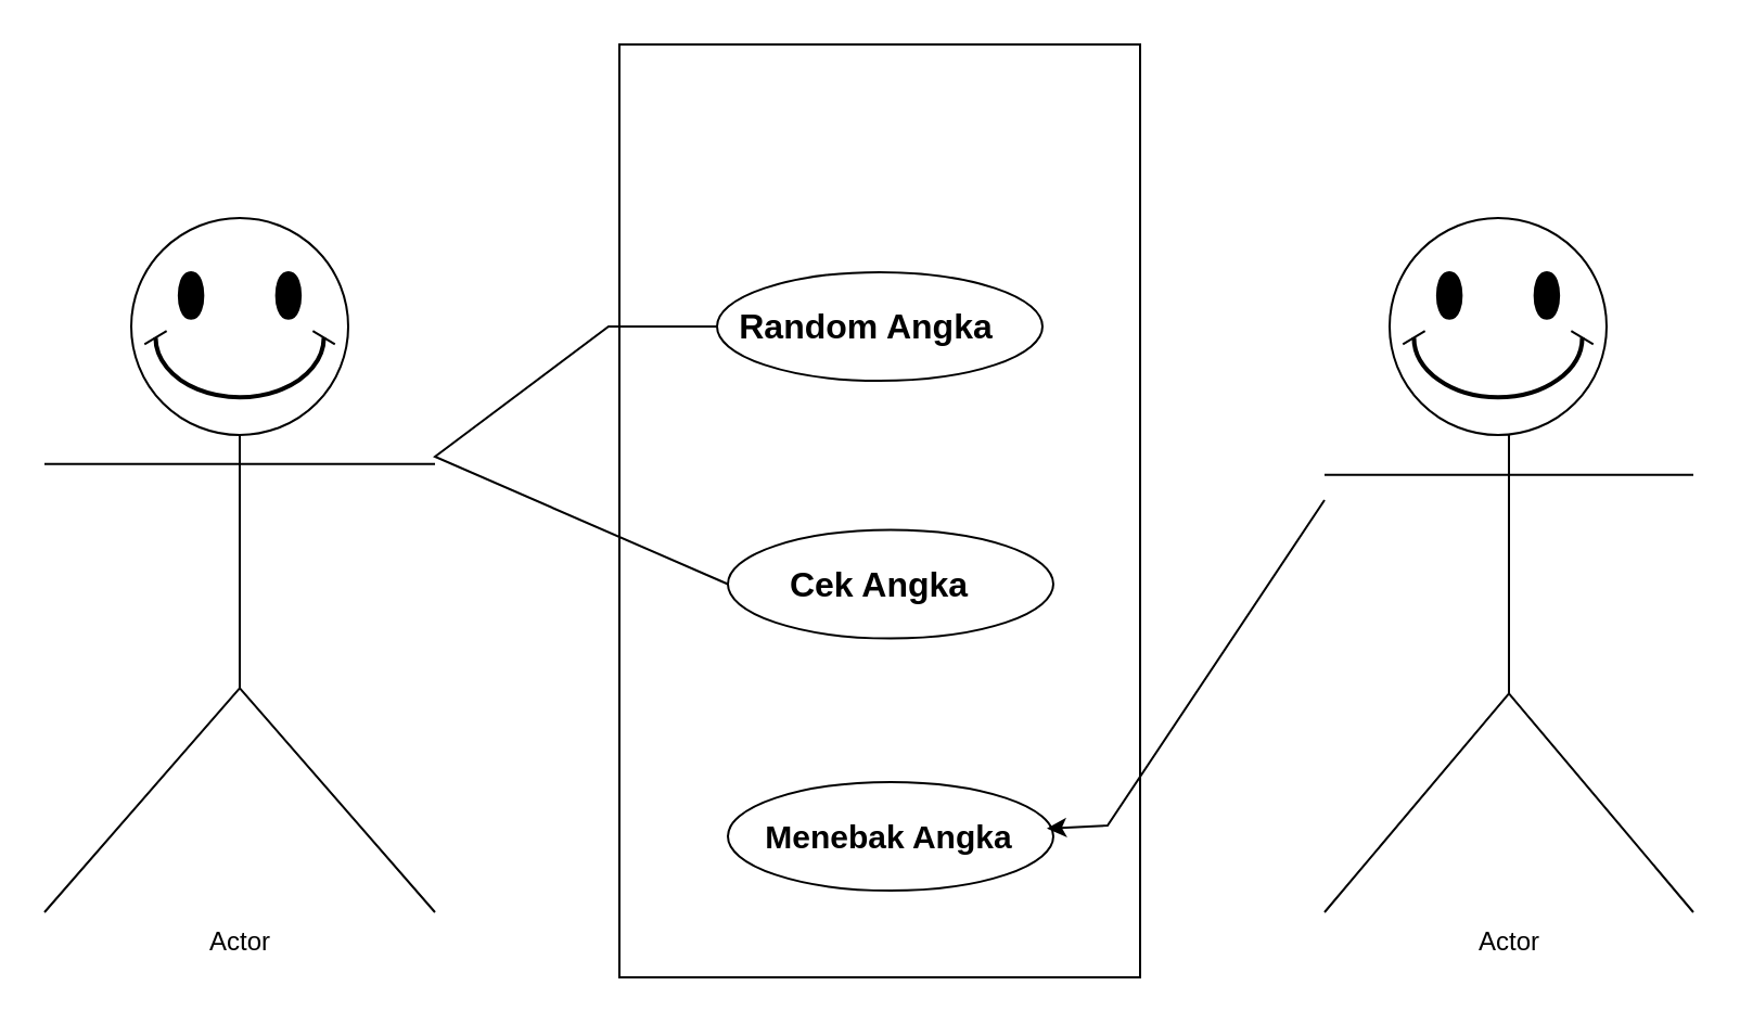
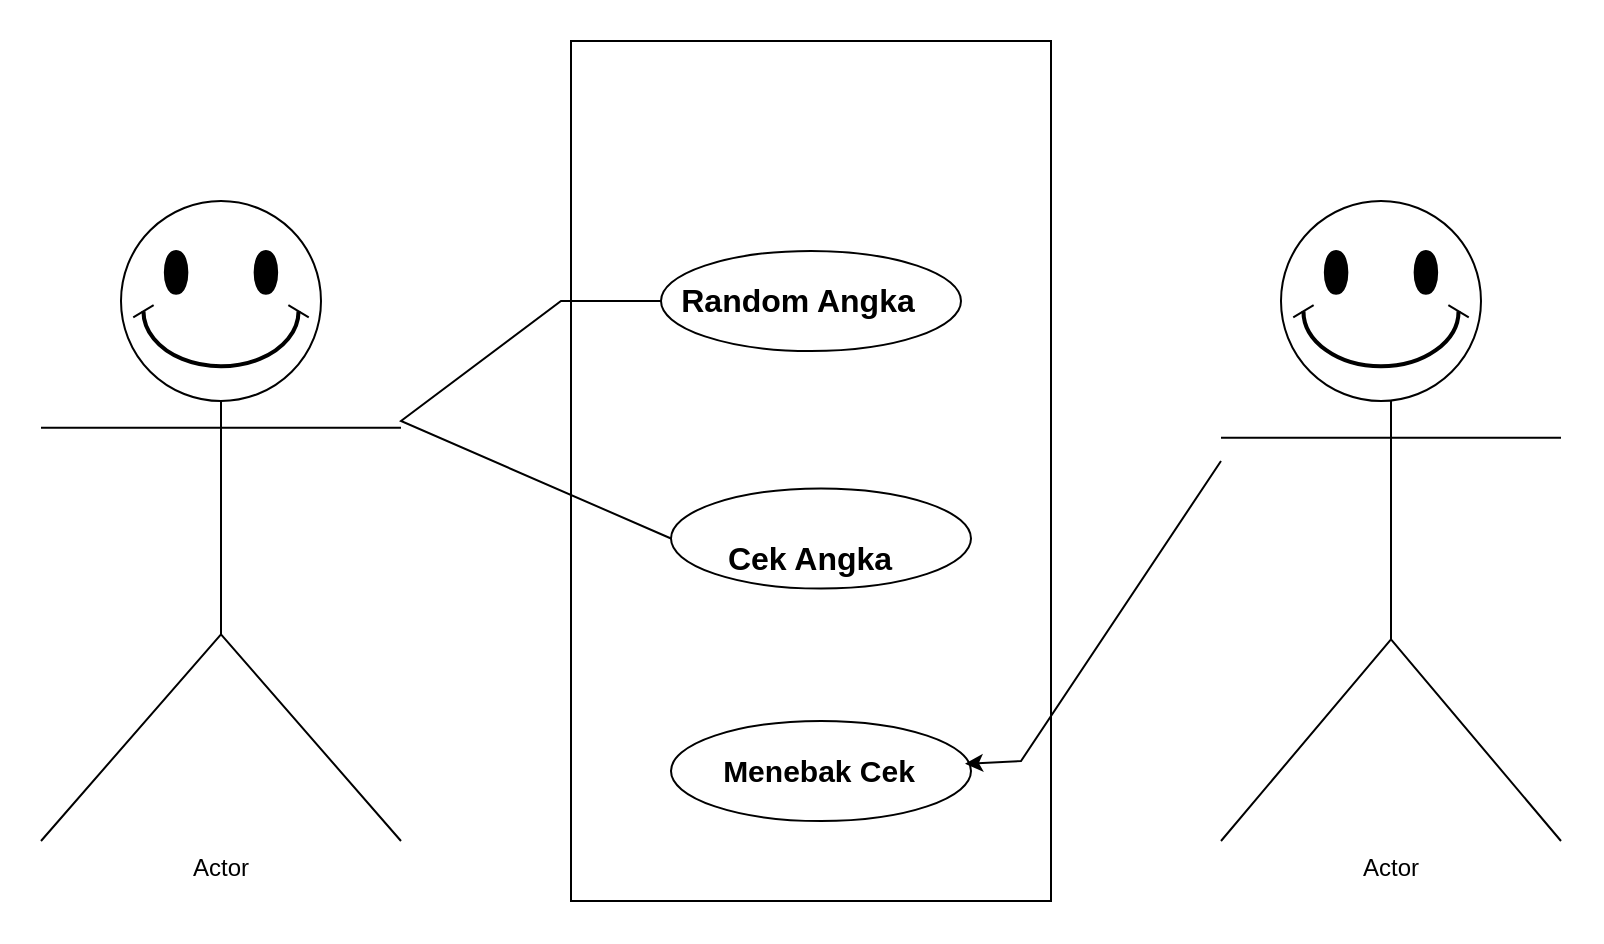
- <mxCell id="12" value="Cek Angka" style="text;html=1;strokeColor=none;fillColor=none;align=center;verticalAlign=middle;whiteSpace=wrap;rounded=0;fontStyle=1;fontSize=16;" vertex="1" parent="1"><mxGeometry x="360" y="261.25" width="90" height="15" as="geometry" /></mxCell>
+ <mxCell id="12" value="Cek Angka" style="text;html=1;strokeColor=none;fillColor=none;align=center;verticalAlign=middle;whiteSpace=wrap;rounded=0;fontStyle=1;fontSize=16;" vertex="1" parent="1"><mxGeometry x="360" y="271.25" width="90" height="15" as="geometry" /></mxCell>
- <mxCell id="11" value="Menebak Angka" style="text;html=1;strokeColor=none;fillColor=none;align=center;verticalAlign=middle;whiteSpace=wrap;rounded=0;fontStyle=1;fontSize=15;" vertex="1" parent="1"><mxGeometry x="337" y="370" width="145" height="30" as="geometry" /></mxCell>
+ <mxCell id="11" value="Menebak Cek" style="text;html=1;strokeColor=none;fillColor=none;align=center;verticalAlign=middle;whiteSpace=wrap;rounded=0;fontStyle=1;fontSize=15;" vertex="1" parent="1"><mxGeometry x="337" y="370" width="145" height="30" as="geometry" /></mxCell>
